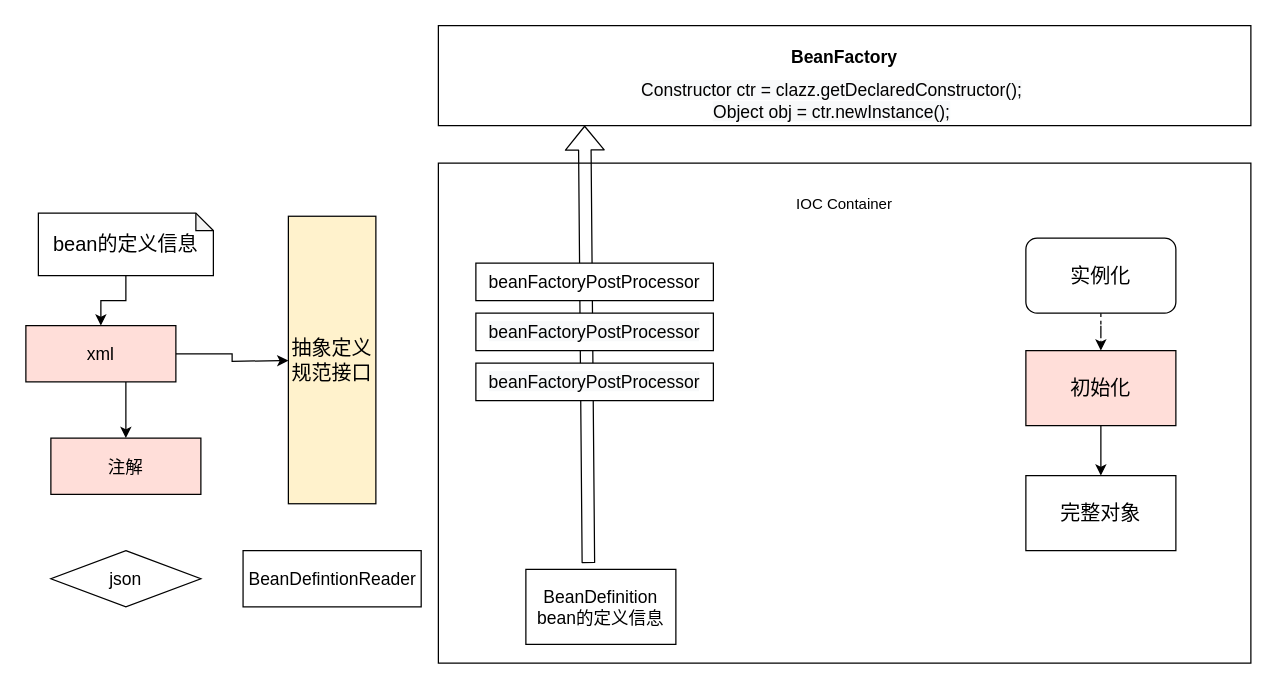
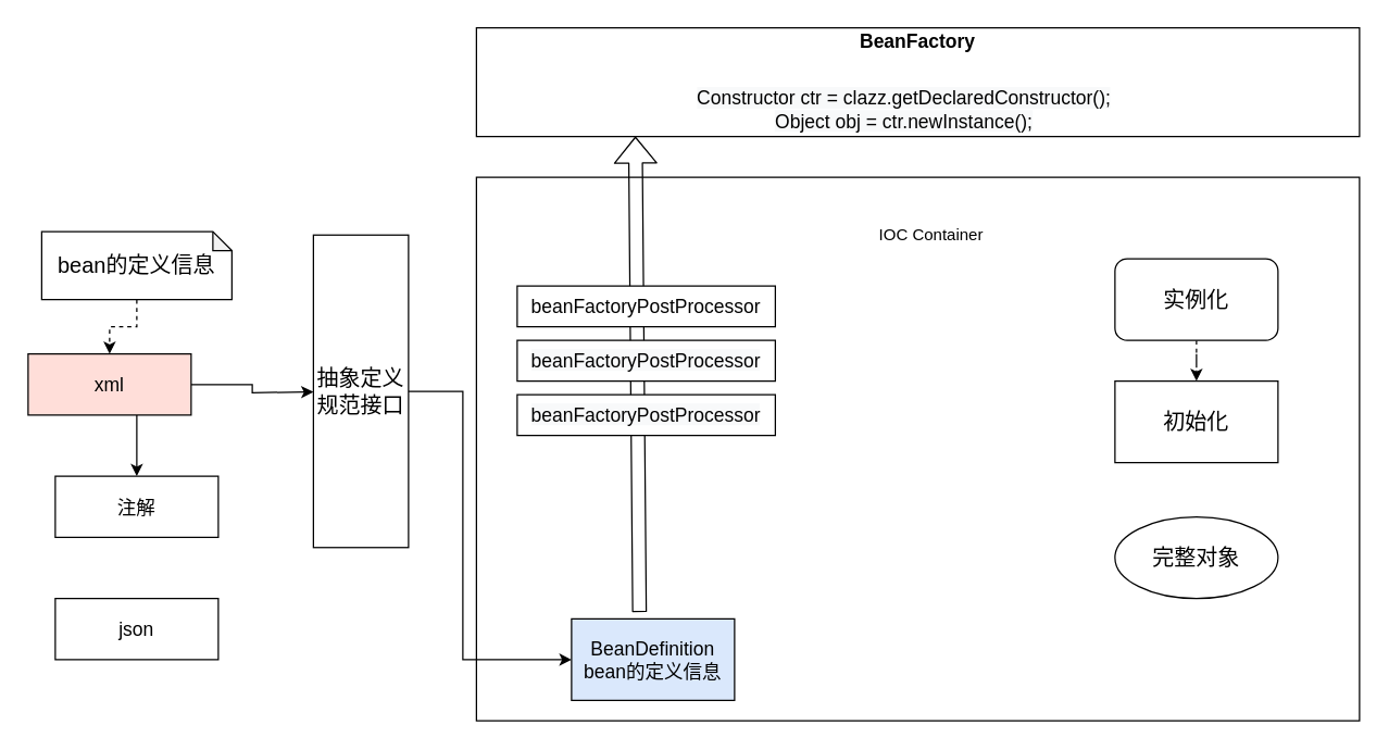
- <mxCell id="26" value="&lt;b&gt;BeanFactory&lt;/b&gt;" style="text;html=1;strokeColor=none;fillColor=none;align=center;verticalAlign=middle;whiteSpace=wrap;rounded=0;fontSize=14;" vertex="1" parent="1"><mxGeometry x="655" y="35" width="40" height="20" as="geometry" /></mxCell>
+ <mxCell id="26" value="&lt;b&gt;BeanFactory&lt;/b&gt;" style="text;html=1;strokeColor=none;fillColor=none;align=center;verticalAlign=middle;whiteSpace=wrap;rounded=0;fontSize=14;" vertex="1" parent="1"><mxGeometry x="655" y="20" width="40" height="20" as="geometry" /></mxCell>
- <mxCell id="14" value="IOC Container" style="text;html=1;strokeColor=none;fillColor=none;align=center;verticalAlign=middle;whiteSpace=wrap;rounded=0;" vertex="1" parent="1"><mxGeometry x="630" y="152.5" width="90" height="20" as="geometry" /></mxCell>
+ <mxCell id="14" value="IOC Container" style="text;html=1;strokeColor=none;fillColor=none;align=center;verticalAlign=middle;whiteSpace=wrap;rounded=0;" vertex="1" parent="1"><mxGeometry x="640" y="162.5" width="90" height="20" as="geometry" /></mxCell>
- <mxCell id="3" value="" style="edgeStyle=orthogonalEdgeStyle;rounded=0;orthogonalLoop=1;jettySize=auto;html=1;" edge="1" parent="1" source="4" target="7"><mxGeometry relative="1" as="geometry" /></mxCell>
+ <mxCell id="3" value="" style="edgeStyle=orthogonalEdgeStyle;rounded=0;orthogonalLoop=1;jettySize=auto;html=1;dashed=1;" edge="1" parent="1" source="4" target="7"><mxGeometry relative="1" as="geometry" /></mxCell>
- <mxCell id="11" value="抽象定义规范接口" style="rounded=0;whiteSpace=wrap;html=1;fillColor=#fff2cc;fontSize=16;" vertex="1" parent="1"><mxGeometry x="230" y="172.5" width="70" height="230" as="geometry" /></mxCell>
+ <mxCell id="11" value="抽象定义规范接口" style="rounded=0;whiteSpace=wrap;html=1;fillColor=#FFFFFF;fontSize=16;" vertex="1" parent="1"><mxGeometry x="230" y="172.5" width="70" height="230" as="geometry" /></mxCell>
- <mxCell id="23" value="初始化" style="whiteSpace=wrap;html=1;rounded=0;fillColor=#ffded9;fontSize=16;" vertex="1" parent="1"><mxGeometry x="820" y="280" width="120" height="60" as="geometry" /></mxCell>
+ <mxCell id="23" value="初始化" style="whiteSpace=wrap;html=1;rounded=0;fillColor=#FFFFFF;fontSize=16;" vertex="1" parent="1"><mxGeometry x="820" y="280" width="120" height="60" as="geometry" /></mxCell>
- <mxCell id="22" value="" style="edgeStyle=orthogonalEdgeStyle;rounded=0;orthogonalLoop=1;jettySize=auto;html=1;" edge="1" parent="1" source="23" target="24"><mxGeometry relative="1" as="geometry" /></mxCell>
- <mxCell id="8" value="注解" style="whiteSpace=wrap;html=1;fillColor=#FFDED9;fontSize=14;" vertex="1" parent="1"><mxGeometry x="40" y="350" width="120" height="45" as="geometry" /></mxCell>
+ <mxCell id="8" value="注解" style="whiteSpace=wrap;html=1;fillColor=#ffffff;fontSize=14;" vertex="1" parent="1"><mxGeometry x="40" y="350" width="120" height="45" as="geometry" /></mxCell>
+ <mxCell id="10" style="edgeStyle=orthogonalEdgeStyle;rounded=0;orthogonalLoop=1;jettySize=auto;html=1;exitX=1;exitY=0.5;exitDx=0;exitDy=0;entryX=0;entryY=0.5;entryDx=0;entryDy=0;" edge="1" parent="1" source="11" target="15"><mxGeometry relative="1" as="geometry"><Array as="points"><mxPoint x="340" y="288" /><mxPoint x="340" y="485" /></Array></mxGeometry></mxCell>
- <mxCell id="24" value="完整对象" style="whiteSpace=wrap;html=1;rounded=0;fillColor=#FFFFFF;fontSize=16;" vertex="1" parent="1"><mxGeometry x="820" y="380" width="120" height="60" as="geometry" /></mxCell>
+ <mxCell id="24" value="完整对象" style="ellipse;whiteSpace=wrap;html=1;fillColor=#FFFFFF;fontSize=16;" vertex="1" parent="1"><mxGeometry x="820" y="380" width="120" height="60" as="geometry" /></mxCell>
- <mxCell id="9" value="json" style="rhombus;whiteSpace=wrap;html=1;fillColor=#FFFFFF;fontSize=14;" vertex="1" parent="1"><mxGeometry x="40" y="440" width="120" height="45" as="geometry" /></mxCell>
+ <mxCell id="9" value="json" style="whiteSpace=wrap;html=1;fillColor=#FFFFFF;fontSize=14;" vertex="1" parent="1"><mxGeometry x="40" y="440" width="120" height="45" as="geometry" /></mxCell>
- <mxCell id="12" value="BeanDefintionReader" style="rounded=0;whiteSpace=wrap;html=1;fillColor=#FFFFFF;fontSize=14;" vertex="1" parent="1"><mxGeometry x="193.75" y="440" width="142.5" height="45" as="geometry" /></mxCell>
- <mxCell id="15" value="BeanDefinition&lt;br style=&quot;font-size: 14px;&quot;&gt;bean的定义信息" style="rounded=0;whiteSpace=wrap;html=1;fillColor=#FFFFFF;fontSize=14;" vertex="1" parent="1"><mxGeometry x="420" y="455" width="120" height="60" as="geometry" /></mxCell>
+ <mxCell id="15" value="BeanDefinition&lt;br style=&quot;font-size: 14px;&quot;&gt;bean的定义信息" style="rounded=0;whiteSpace=wrap;html=1;fillColor=#dae8fc;fontSize=14;" vertex="1" parent="1"><mxGeometry x="420" y="455" width="120" height="60" as="geometry" /></mxCell>
